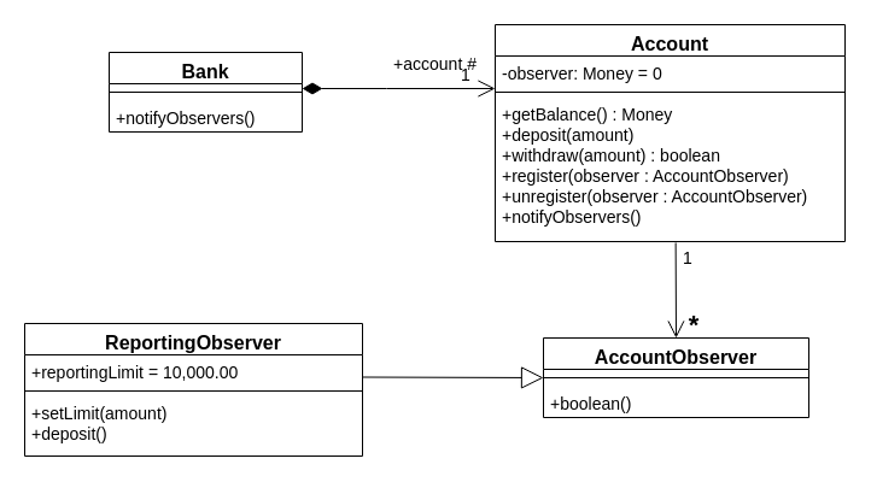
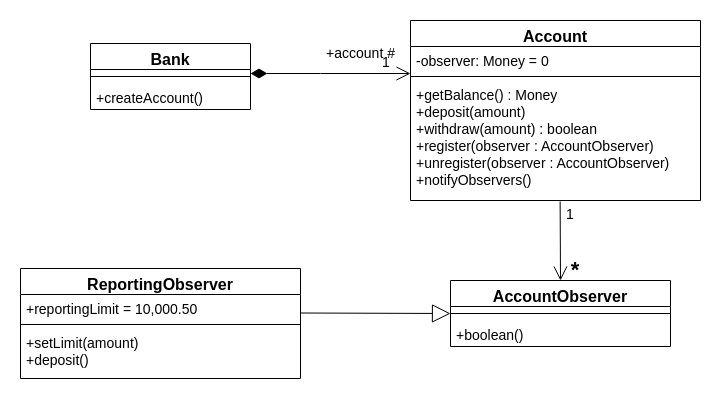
- <mxCell id="4" value="+notifyObservers()" style="text;strokeColor=none;fillColor=none;align=left;verticalAlign=top;spacingLeft=4;spacingRight=4;overflow=hidden;rotatable=0;points=[[0,0.5],[1,0.5]];portConstraint=eastwest;fontSize=14;" vertex="1" parent="2"><mxGeometry y="40" width="160" height="26" as="geometry" /></mxCell>
+ <mxCell id="4" value="+createAccount()" style="text;strokeColor=none;fillColor=none;align=left;verticalAlign=top;spacingLeft=4;spacingRight=4;overflow=hidden;rotatable=0;points=[[0,0.5],[1,0.5]];portConstraint=eastwest;fontSize=14;" vertex="1" parent="2"><mxGeometry y="40" width="160" height="26" as="geometry" /></mxCell>
- <mxCell id="15" value="+reportingLimit = 10,000.00" style="text;strokeColor=none;fillColor=none;align=left;verticalAlign=top;spacingLeft=4;spacingRight=4;overflow=hidden;rotatable=0;points=[[0,0.5],[1,0.5]];portConstraint=eastwest;fontSize=14;" vertex="1" parent="14"><mxGeometry y="26" width="280" height="26" as="geometry" /></mxCell>
+ <mxCell id="15" value="+reportingLimit = 10,000.50" style="text;strokeColor=none;fillColor=none;align=left;verticalAlign=top;spacingLeft=4;spacingRight=4;overflow=hidden;rotatable=0;points=[[0,0.5],[1,0.5]];portConstraint=eastwest;fontSize=14;" vertex="1" parent="14"><mxGeometry y="26" width="280" height="26" as="geometry" /></mxCell>
